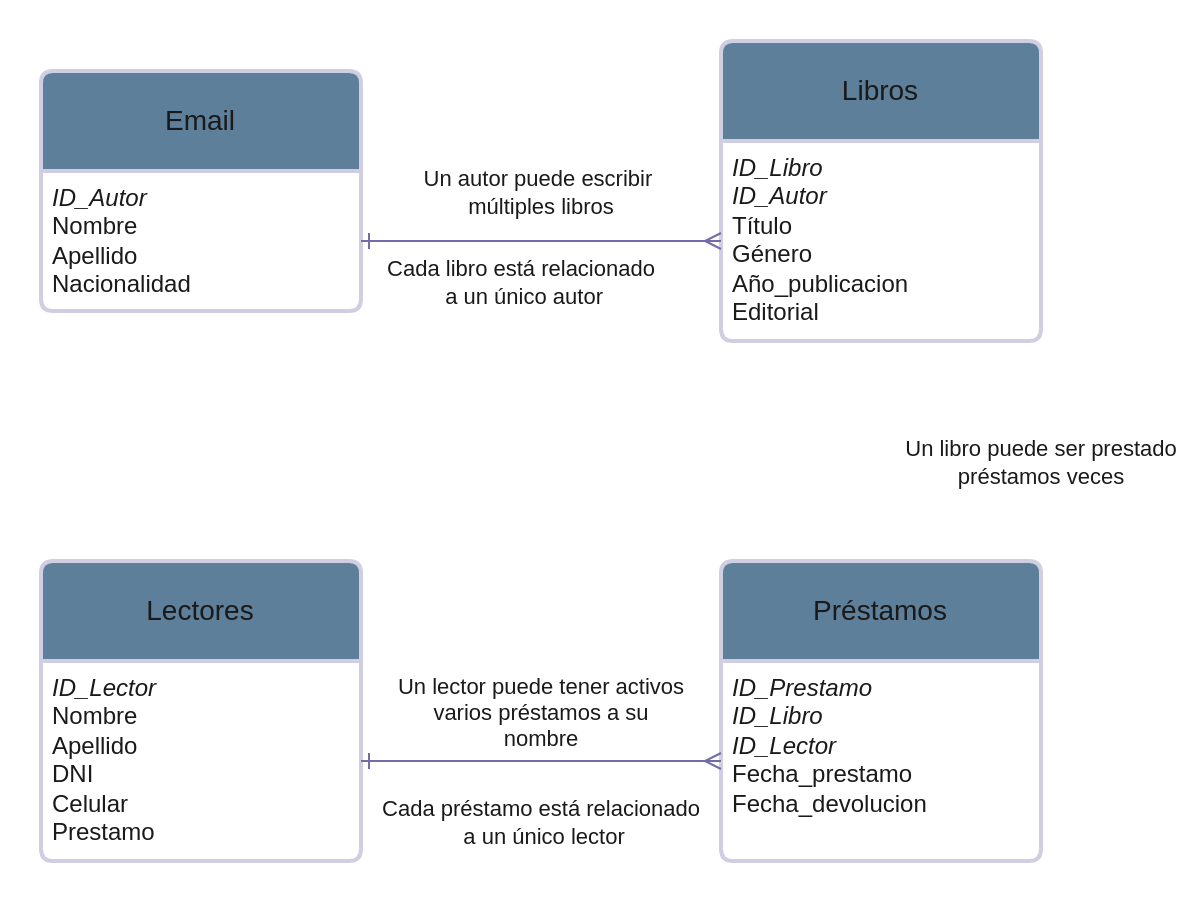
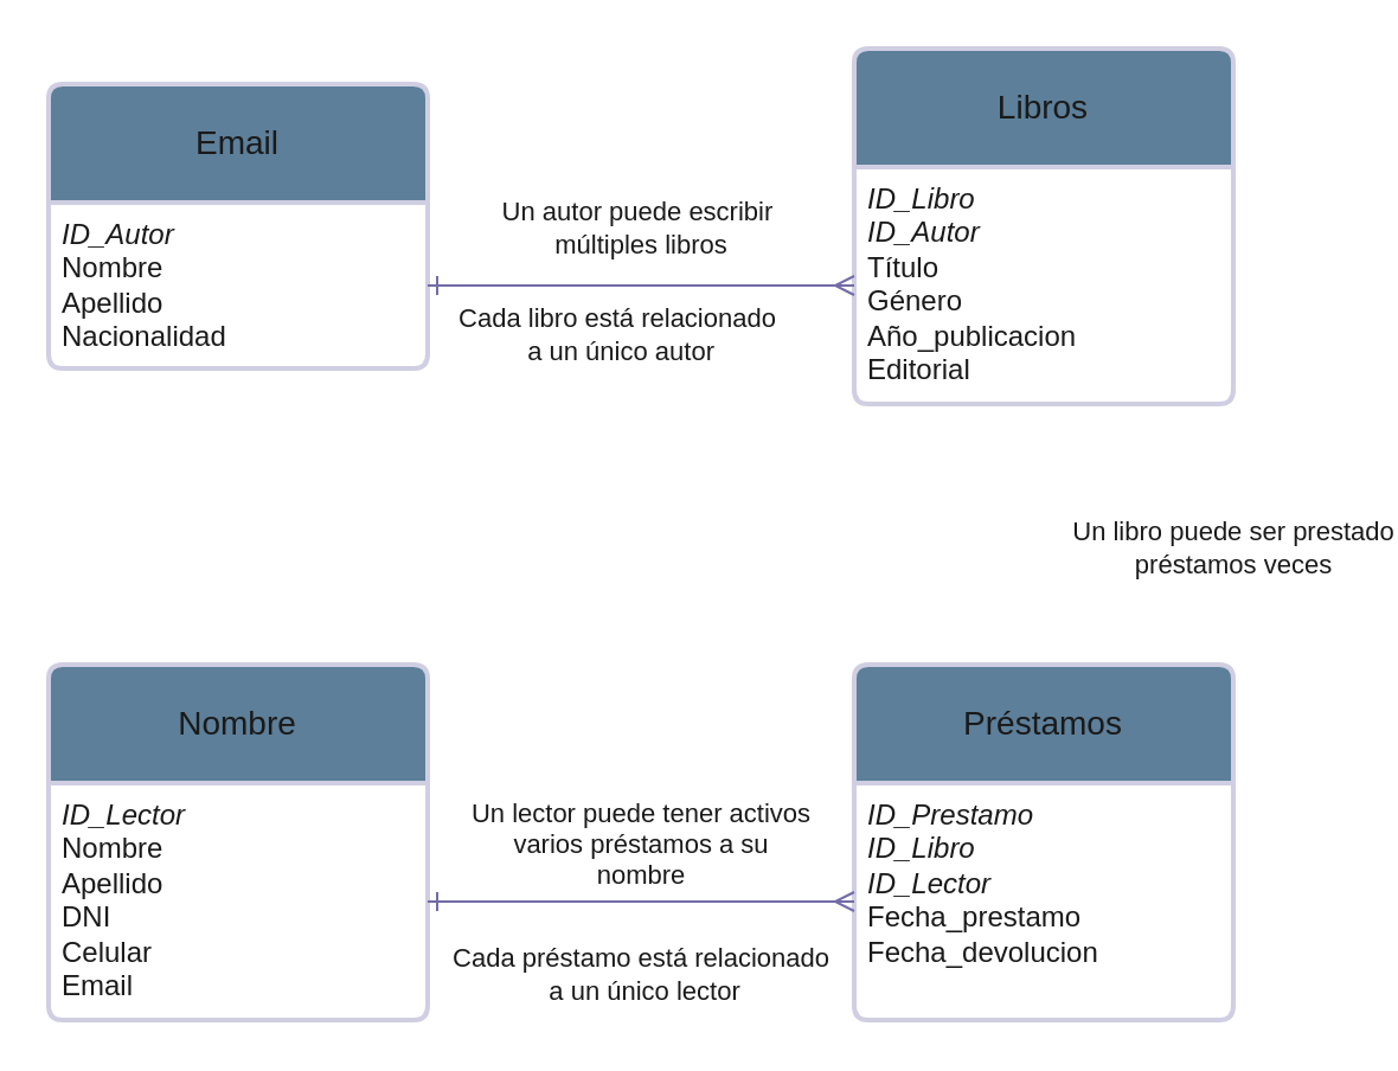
- <mxCell id="8" value="Lectores" style="swimlane;childLayout=stackLayout;horizontal=1;startSize=50;horizontalStack=0;rounded=1;fontSize=14;fontStyle=0;strokeWidth=2;resizeParent=0;resizeLast=1;shadow=0;dashed=0;align=center;arcSize=4;whiteSpace=wrap;html=1;labelBackgroundColor=none;fillColor=#5D7F99;strokeColor=#D0CEE2;fontColor=#1A1A1A;" vertex="1" parent="1"><mxGeometry x="20" y="280" width="160" height="150" as="geometry"><mxRectangle x="40" y="40" width="80" height="50" as="alternateBounds" /></mxGeometry></mxCell>
+ <mxCell id="8" value="Nombre" style="swimlane;childLayout=stackLayout;horizontal=1;startSize=50;horizontalStack=0;rounded=1;fontSize=14;fontStyle=0;strokeWidth=2;resizeParent=0;resizeLast=1;shadow=0;dashed=0;align=center;arcSize=4;whiteSpace=wrap;html=1;labelBackgroundColor=none;fillColor=#5D7F99;strokeColor=#D0CEE2;fontColor=#1A1A1A;" vertex="1" parent="1"><mxGeometry x="20" y="280" width="160" height="150" as="geometry"><mxRectangle x="40" y="40" width="80" height="50" as="alternateBounds" /></mxGeometry></mxCell>
- <mxCell id="9" value="&lt;i&gt;ID_Lector&lt;/i&gt;&lt;br&gt;&lt;div&gt;Nombre&lt;/div&gt;&lt;div&gt;Apellido&lt;/div&gt;&lt;div&gt;DNI&lt;/div&gt;&lt;div&gt;Celular&lt;/div&gt;&lt;div&gt;Prestamo&lt;br&gt;&lt;/div&gt;" style="align=left;strokeColor=none;fillColor=none;spacingLeft=4;fontSize=12;verticalAlign=top;resizable=0;rotatable=0;part=1;html=1;labelBackgroundColor=none;fontColor=#1A1A1A;" vertex="1" parent="8"><mxGeometry y="50" width="160" height="100" as="geometry" /></mxCell>
+ <mxCell id="9" value="&lt;i&gt;ID_Lector&lt;/i&gt;&lt;br&gt;&lt;div&gt;Nombre&lt;/div&gt;&lt;div&gt;Apellido&lt;/div&gt;&lt;div&gt;DNI&lt;/div&gt;&lt;div&gt;Celular&lt;/div&gt;&lt;div&gt;Email&lt;br&gt;&lt;/div&gt;" style="align=left;strokeColor=none;fillColor=none;spacingLeft=4;fontSize=12;verticalAlign=top;resizable=0;rotatable=0;part=1;html=1;labelBackgroundColor=none;fontColor=#1A1A1A;" vertex="1" parent="8"><mxGeometry y="50" width="160" height="100" as="geometry" /></mxCell>
